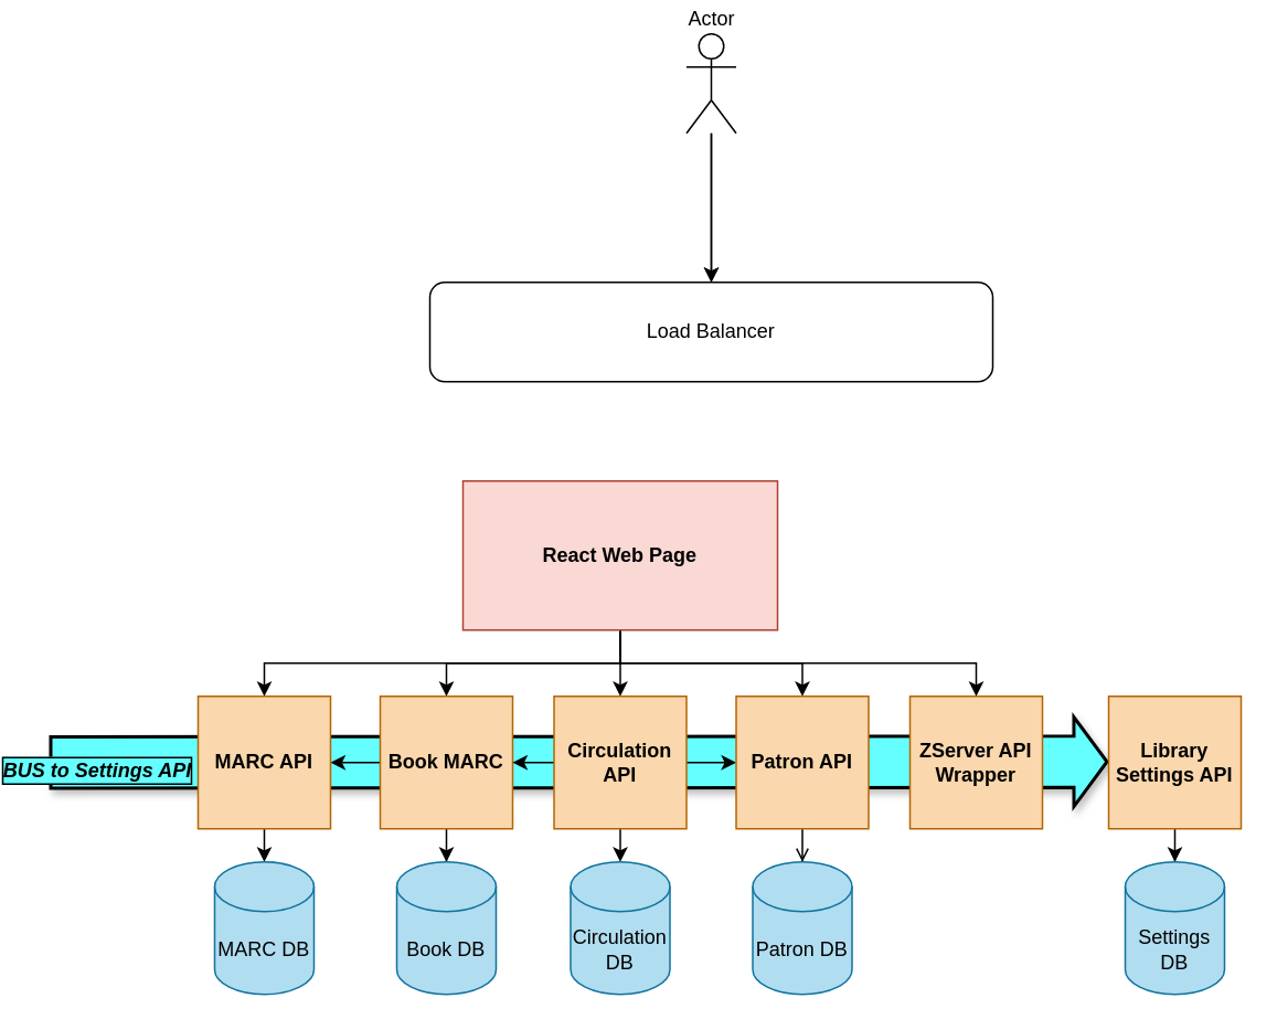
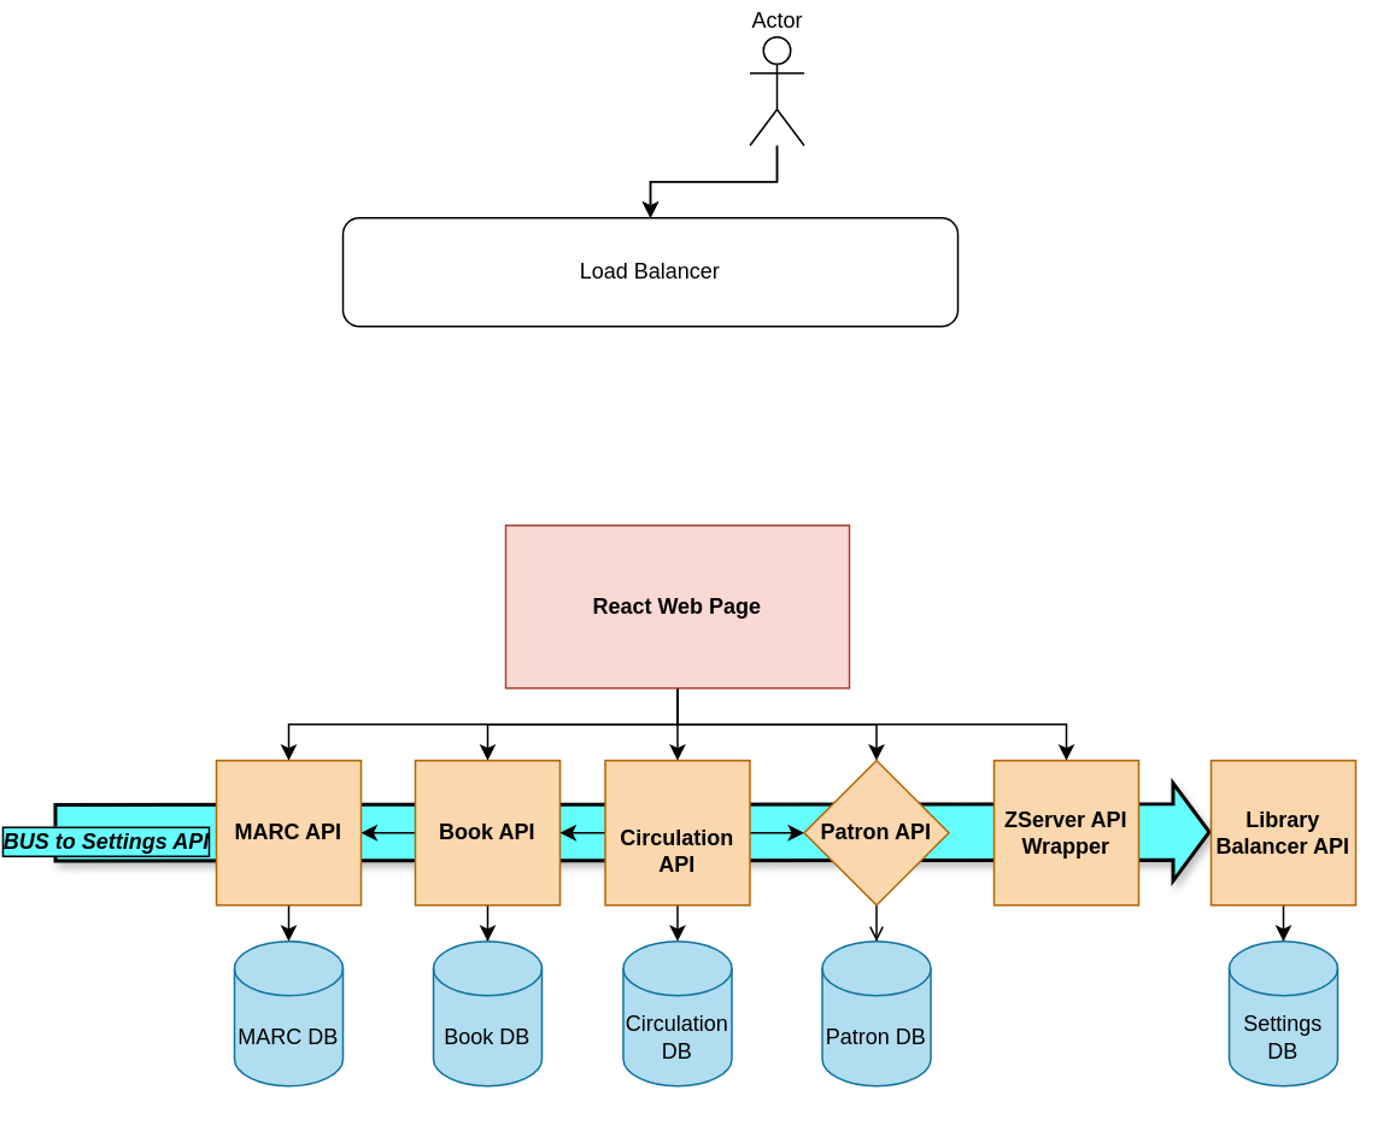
- <mxCell id="7" value="Load Balancer" style="rounded=1;whiteSpace=wrap;html=1;" vertex="1" parent="1"><mxGeometry x="250" y="170" width="340" height="60" as="geometry" /></mxCell>
+ <mxCell id="7" value="Load Balancer" style="rounded=1;whiteSpace=wrap;html=1;" vertex="1" parent="1"><mxGeometry x="180" y="120" width="340" height="60" as="geometry" /></mxCell>
- <mxCell id="16" value="Book MARC" style="whiteSpace=wrap;html=1;aspect=fixed;fillColor=#fad7ac;strokeColor=#b46504;fontStyle=1" vertex="1" parent="1"><mxGeometry x="220" y="420" width="80" height="80" as="geometry" /></mxCell>
+ <mxCell id="16" value="Book API" style="whiteSpace=wrap;html=1;aspect=fixed;fillColor=#fad7ac;strokeColor=#b46504;fontStyle=1" vertex="1" parent="1"><mxGeometry x="220" y="420" width="80" height="80" as="geometry" /></mxCell>
- <mxCell id="26" value="Circulation API" style="text;html=1;strokeColor=none;fillColor=none;align=center;verticalAlign=middle;whiteSpace=wrap;rounded=0;fontStyle=1" vertex="1" parent="1"><mxGeometry x="335" y="445" width="60" height="30" as="geometry" /></mxCell>
+ <mxCell id="26" value="Circulation API" style="text;html=1;strokeColor=none;fillColor=none;align=center;verticalAlign=middle;whiteSpace=wrap;rounded=0;fontStyle=1" vertex="1" parent="1"><mxGeometry x="335" y="455" width="60" height="30" as="geometry" /></mxCell>
- <mxCell id="24" value="Patron API" style="whiteSpace=wrap;html=1;aspect=fixed;fontStyle=1;fillColor=#fad7ac;strokeColor=#b46504;" vertex="1" parent="1"><mxGeometry x="435" y="420" width="80" height="80" as="geometry" /></mxCell>
+ <mxCell id="24" value="Patron API" style="rhombus;whiteSpace=wrap;html=1;aspect=fixed;fontStyle=1;fillColor=#fad7ac;strokeColor=#b46504;" vertex="1" parent="1"><mxGeometry x="435" y="420" width="80" height="80" as="geometry" /></mxCell>
- <mxCell id="28" value="Library Settings API" style="whiteSpace=wrap;html=1;aspect=fixed;fontStyle=1;fillColor=#fad7ac;strokeColor=#b46504;" vertex="1" parent="1"><mxGeometry x="660" y="420" width="80" height="80" as="geometry" /></mxCell>
+ <mxCell id="28" value="Library Balancer API" style="whiteSpace=wrap;html=1;aspect=fixed;fontStyle=1;fillColor=#fad7ac;strokeColor=#b46504;" vertex="1" parent="1"><mxGeometry x="660" y="420" width="80" height="80" as="geometry" /></mxCell>
